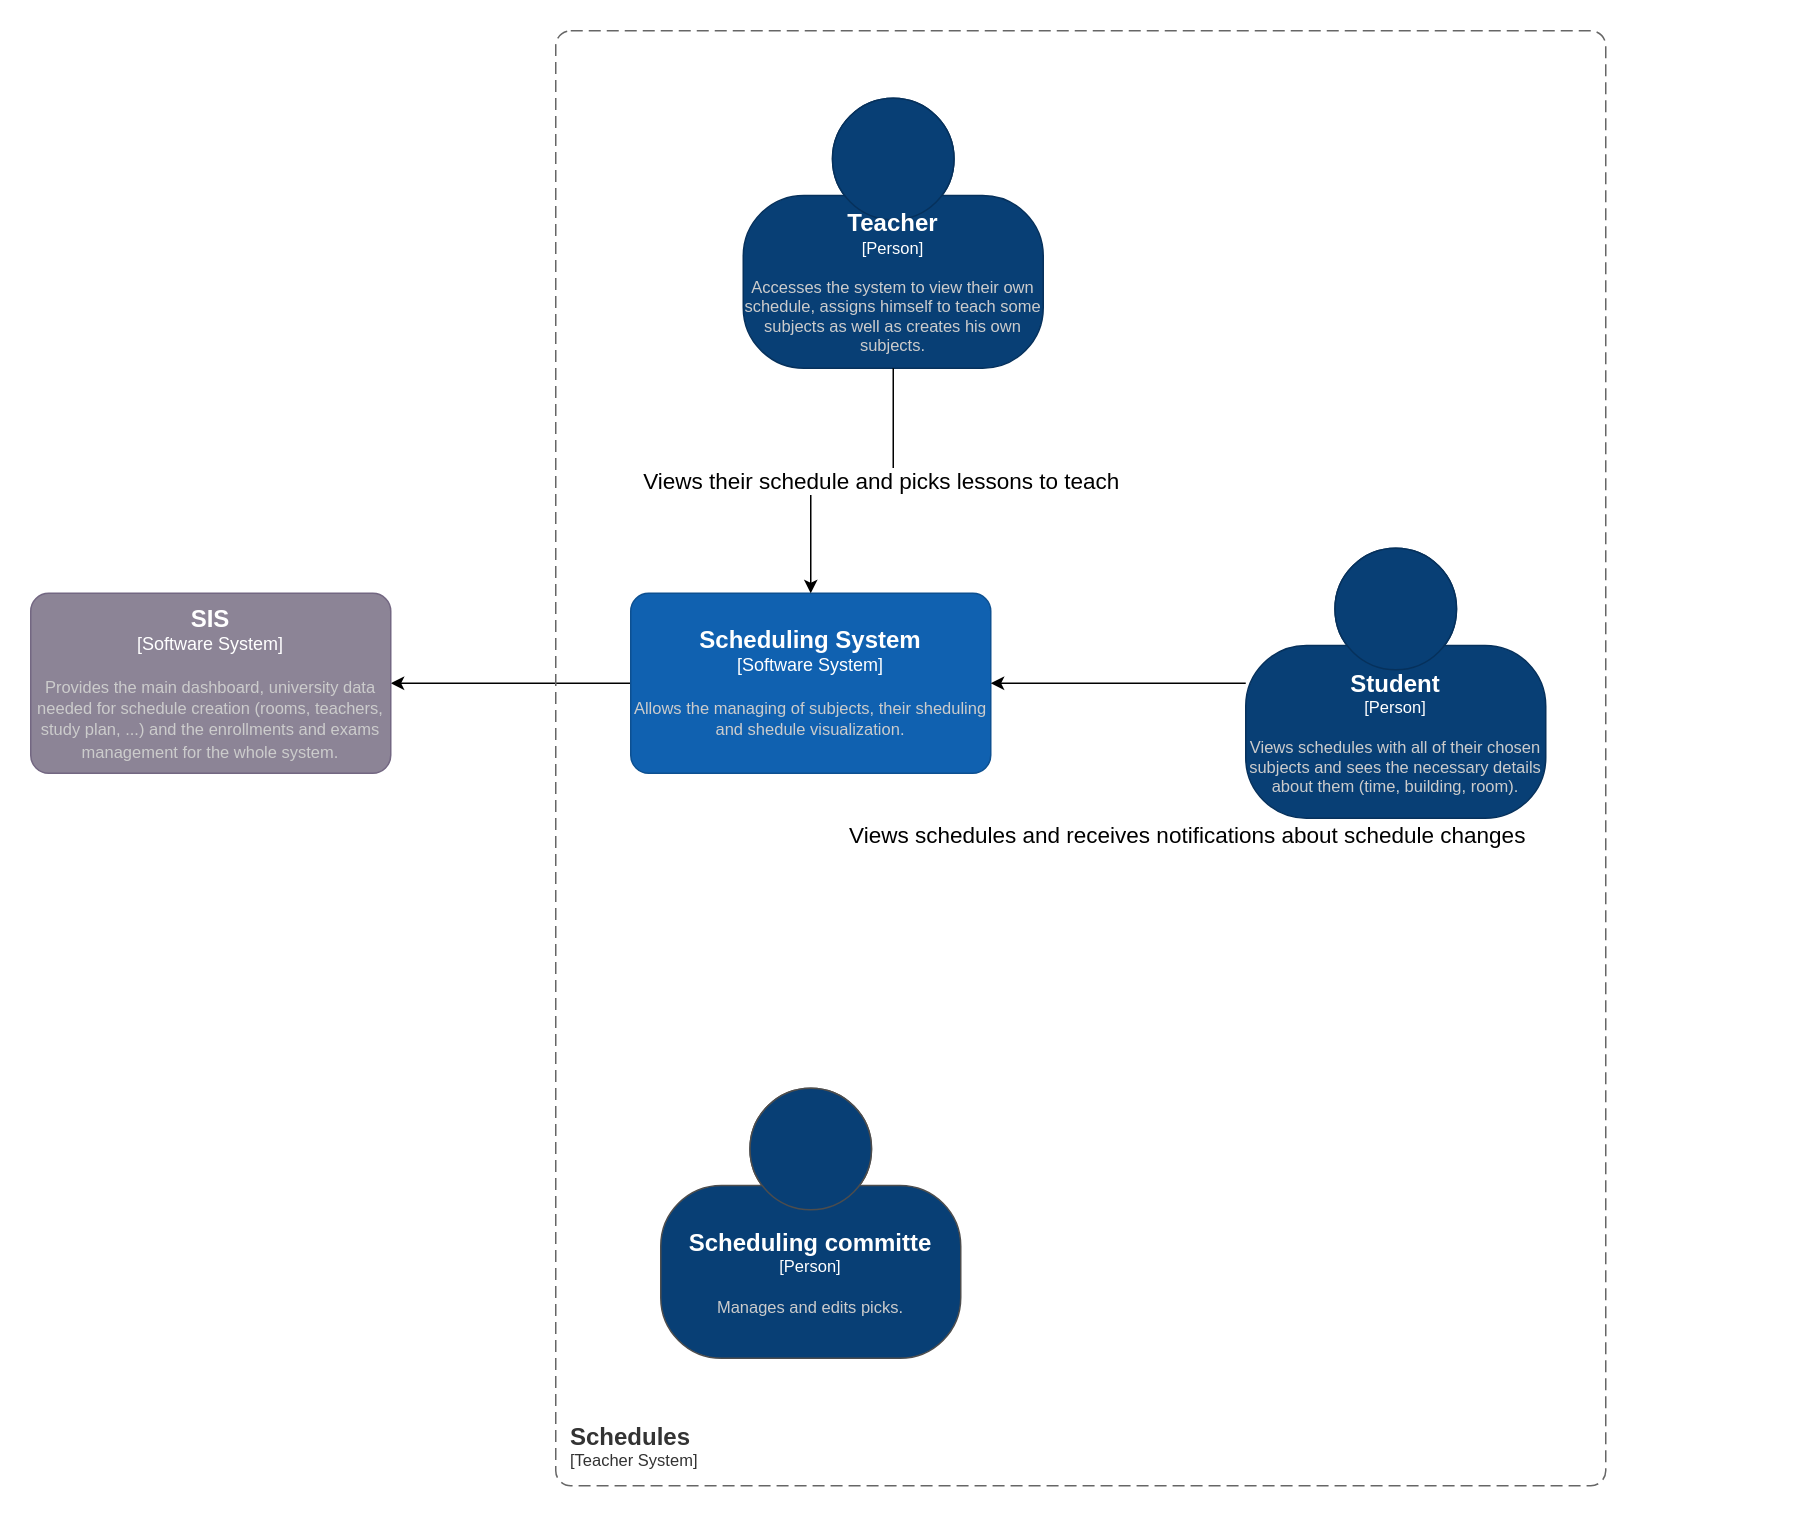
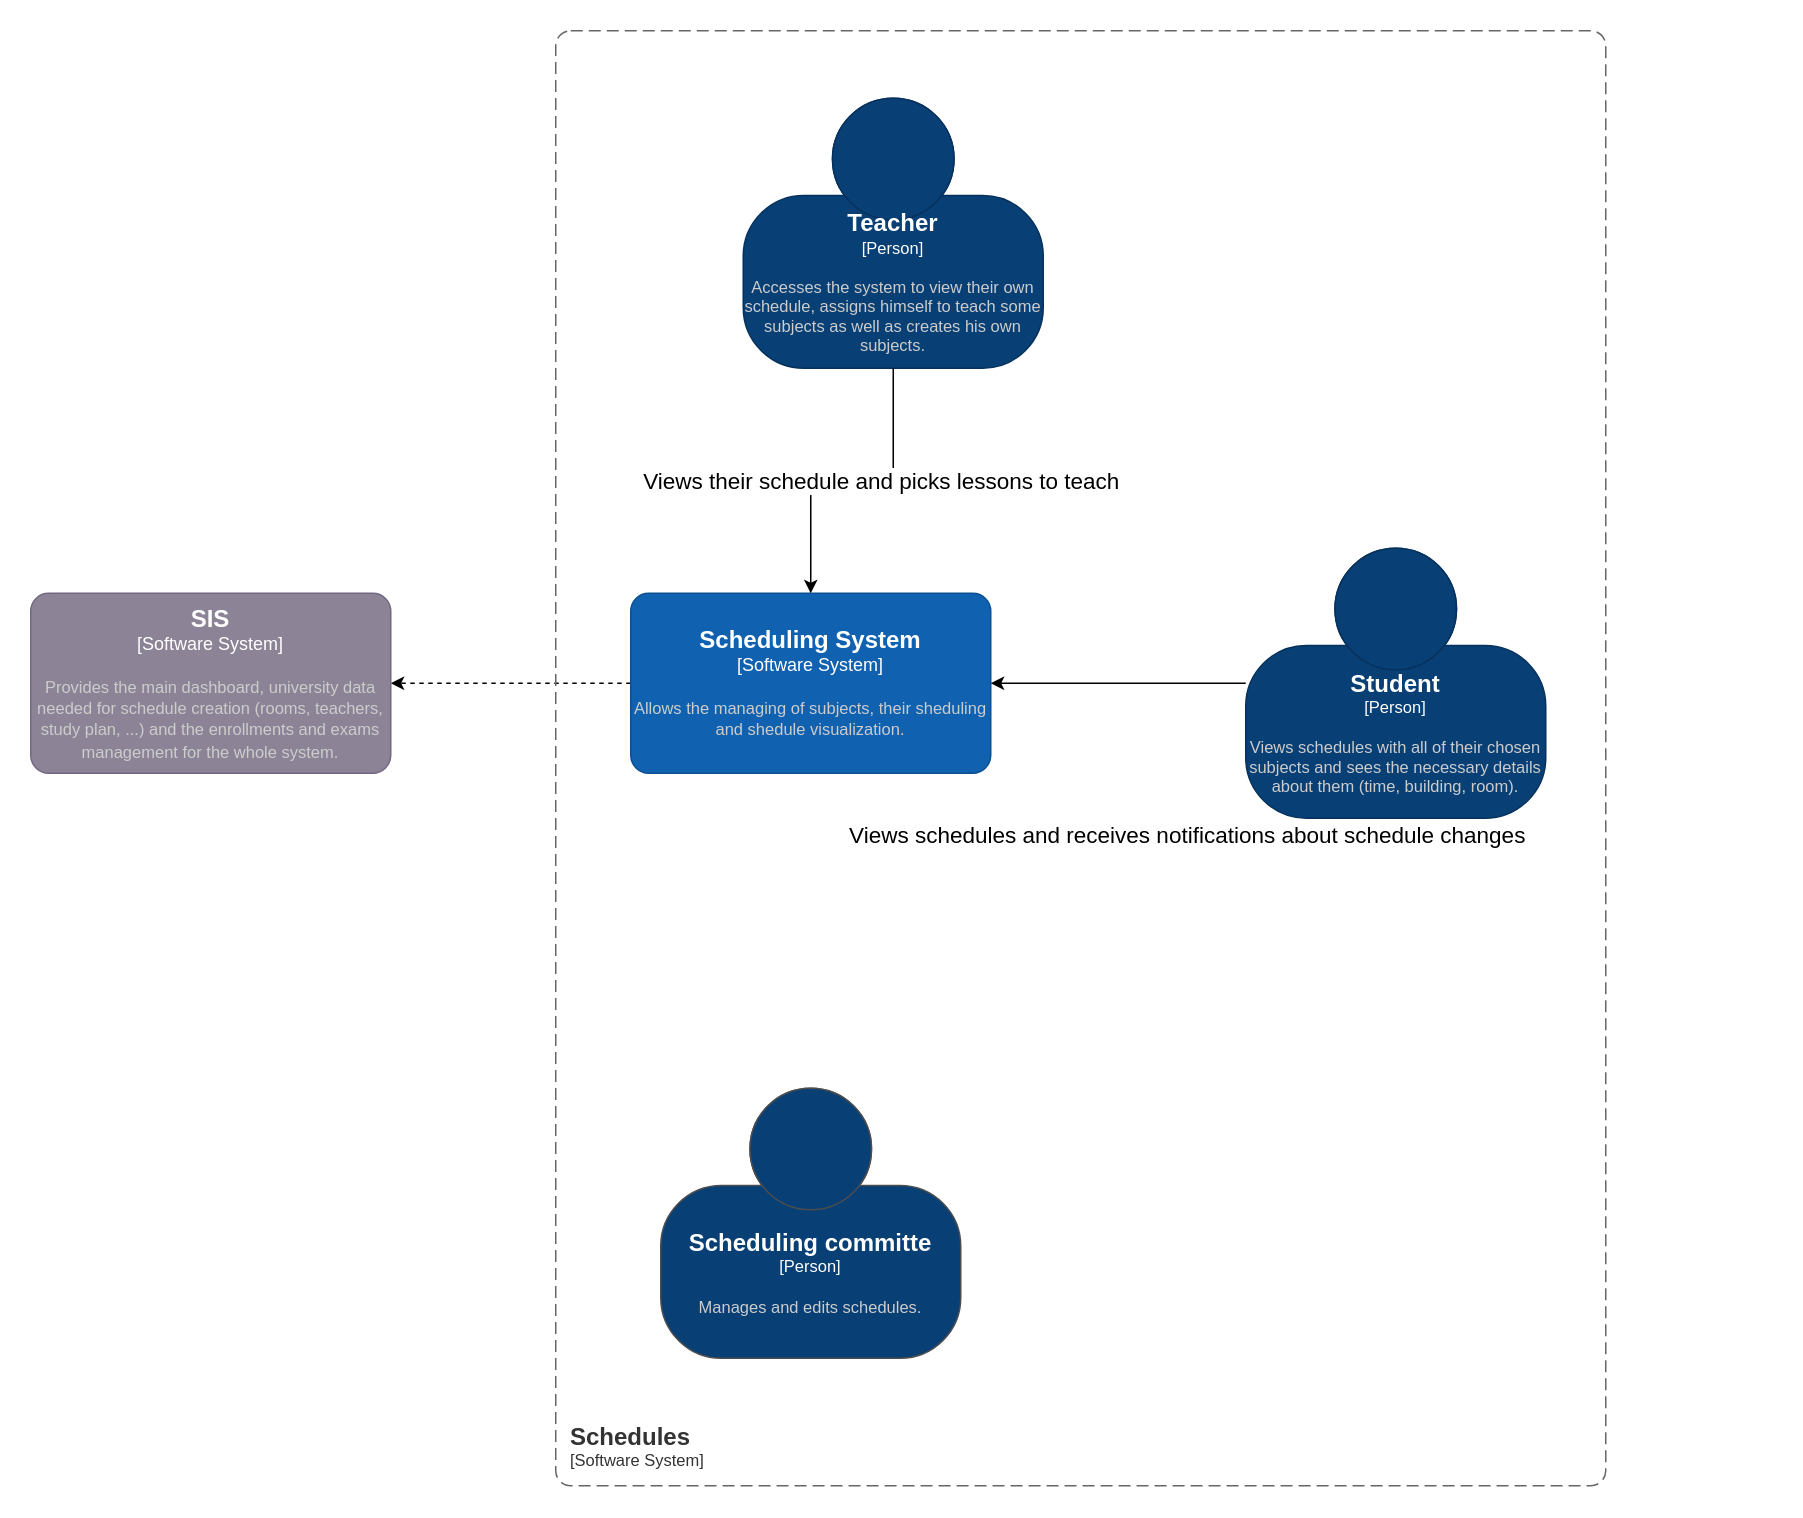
- <mxCell id="6" style="edgeStyle=orthogonalEdgeStyle;rounded=0;orthogonalLoop=1;jettySize=auto;html=1;entryX=1;entryY=0.5;entryDx=0;entryDy=0;entryPerimeter=0;" parent="1" source="7" target="13" edge="1"><mxGeometry relative="1" as="geometry"><mxPoint x="210" y="455" as="targetPoint" /></mxGeometry></mxCell>
+ <mxCell id="6" style="edgeStyle=orthogonalEdgeStyle;rounded=0;orthogonalLoop=1;jettySize=auto;html=1;entryX=1;entryY=0.5;entryDx=0;entryDy=0;entryPerimeter=0;dashed=1;" parent="1" source="7" target="13" edge="1"><mxGeometry relative="1" as="geometry"><mxPoint x="210" y="455" as="targetPoint" /></mxGeometry></mxCell>
- <mxCell id="3" value="&lt;font style=&quot;font-size: 16px&quot;&gt;&lt;b&gt;Scheduling committe&lt;/b&gt;&lt;/font&gt;&lt;div&gt;[Person]&lt;/div&gt;&lt;br&gt;&lt;div&gt;&lt;font style=&quot;font-size: 11px&quot;&gt;&lt;font color=&quot;#cccccc&quot;&gt;Manages and edits picks. &lt;/font&gt;&lt;/div&gt;" style="html=1;fontSize=11;dashed=0;whiteSpace=wrap;fillColor=#083F75;strokeColor=#4D4D4D;fontColor=#ffffff;shape=mxgraph.c4.person2;align=center;metaEdit=1;points=[[0.5,0,0],[1,0.5,0],[1,0.75,0],[0.75,1,0],[0.5,1,0],[0.25,1,0],[0,0.75,0],[0,0.5,0]];resizable=0;" parent="1" vertex="1"><mxGeometry x="440" y="725" width="200" height="180" as="geometry" /></mxCell>
+ <mxCell id="3" value="&lt;font style=&quot;font-size: 16px&quot;&gt;&lt;b&gt;Scheduling committe&lt;/b&gt;&lt;/font&gt;&lt;div&gt;[Person]&lt;/div&gt;&lt;br&gt;&lt;div&gt;&lt;font style=&quot;font-size: 11px&quot;&gt;&lt;font color=&quot;#cccccc&quot;&gt;Manages and edits schedules. &lt;/font&gt;&lt;/div&gt;" style="html=1;fontSize=11;dashed=0;whiteSpace=wrap;fillColor=#083F75;strokeColor=#4D4D4D;fontColor=#ffffff;shape=mxgraph.c4.person2;align=center;metaEdit=1;points=[[0.5,0,0],[1,0.5,0],[1,0.75,0],[0.75,1,0],[0.5,1,0],[0.25,1,0],[0,0.75,0],[0,0.5,0]];resizable=0;" parent="1" vertex="1"><mxGeometry x="440" y="725" width="200" height="180" as="geometry" /></mxCell>
- <mxCell id="12" value="&lt;font style=&quot;font-size: 16px&quot;&gt;&lt;b&gt;&lt;div style=&quot;text-align: left&quot;&gt;Schedules&lt;/div&gt;&lt;/b&gt;&lt;/font&gt;&lt;div style=&quot;text-align: left&quot;&gt;[Teacher System]&lt;/div&gt;" style="rounded=1;fontSize=11;whiteSpace=wrap;html=1;dashed=1;arcSize=20;fillColor=none;strokeColor=#666666;fontColor=#333333;labelBackgroundColor=none;align=left;verticalAlign=bottom;labelBorderColor=none;spacingTop=0;spacing=10;dashPattern=8 4;metaEdit=1;rotatable=0;perimeter=rectanglePerimeter;noLabel=0;labelPadding=0;allowArrows=0;connectable=0;expand=0;recursiveResize=0;editable=1;pointerEvents=0;absoluteArcSize=1;points=[[0.25,0,0],[0.5,0,0],[0.75,0,0],[1,0.25,0],[1,0.5,0],[1,0.75,0],[0.75,1,0],[0.5,1,0],[0.25,1,0],[0,0.75,0],[0,0.5,0],[0,0.25,0]];" parent="1" vertex="1"><mxGeometry x="370" y="20" width="700" height="970" as="geometry" /></mxCell>
+ <mxCell id="12" value="&lt;font style=&quot;font-size: 16px&quot;&gt;&lt;b&gt;&lt;div style=&quot;text-align: left&quot;&gt;Schedules&lt;/div&gt;&lt;/b&gt;&lt;/font&gt;&lt;div style=&quot;text-align: left&quot;&gt;[Software System]&lt;/div&gt;" style="rounded=1;fontSize=11;whiteSpace=wrap;html=1;dashed=1;arcSize=20;fillColor=none;strokeColor=#666666;fontColor=#333333;labelBackgroundColor=none;align=left;verticalAlign=bottom;labelBorderColor=none;spacingTop=0;spacing=10;dashPattern=8 4;metaEdit=1;rotatable=0;perimeter=rectanglePerimeter;noLabel=0;labelPadding=0;allowArrows=0;connectable=0;expand=0;recursiveResize=0;editable=1;pointerEvents=0;absoluteArcSize=1;points=[[0.25,0,0],[0.5,0,0],[0.75,0,0],[1,0.25,0],[1,0.5,0],[1,0.75,0],[0.75,1,0],[0.5,1,0],[0.25,1,0],[0,0.75,0],[0,0.5,0],[0,0.25,0]];" parent="1" vertex="1"><mxGeometry x="370" y="20" width="700" height="970" as="geometry" /></mxCell>
